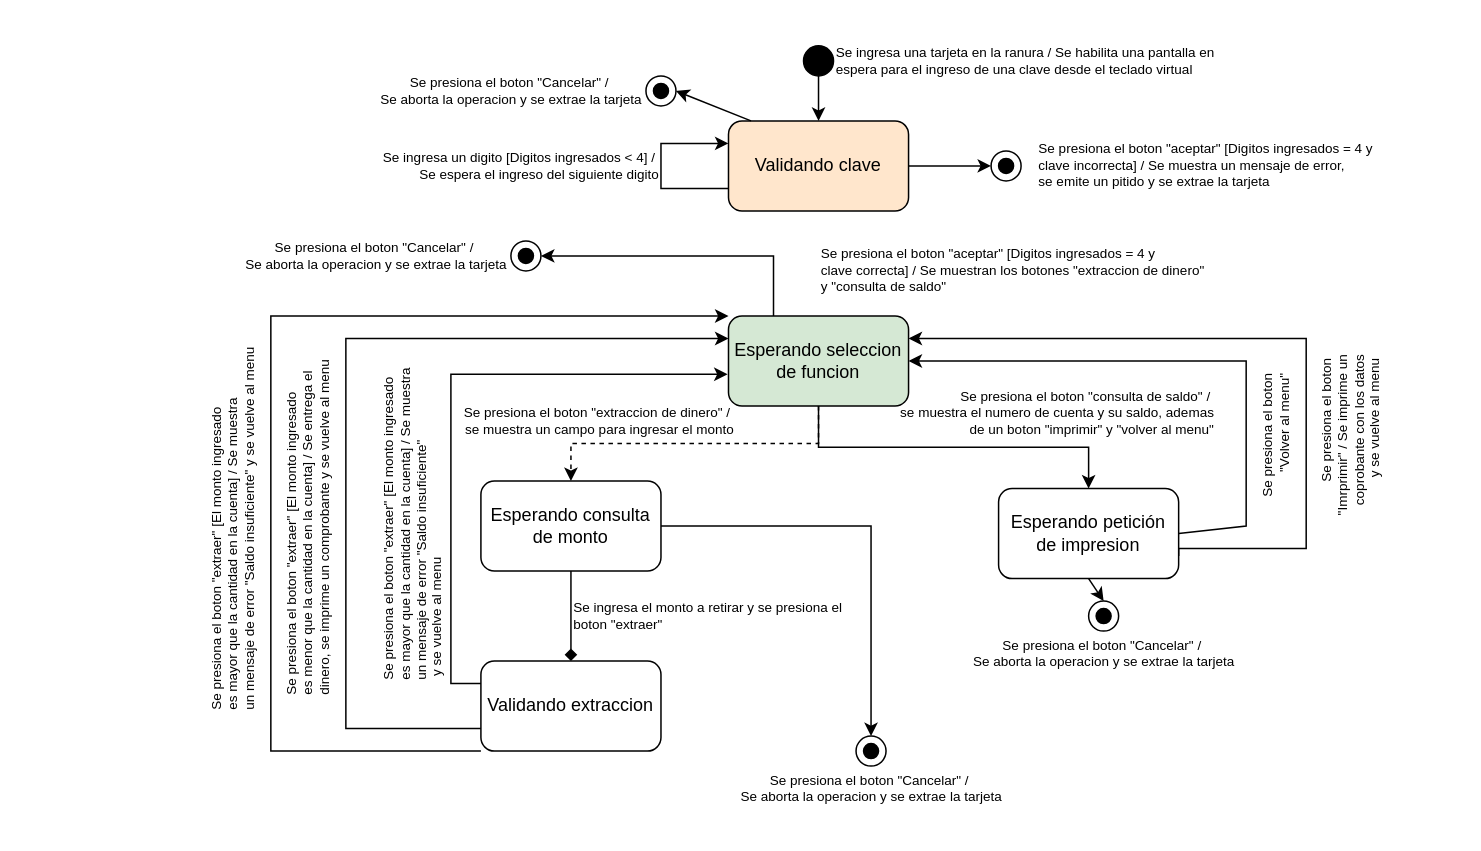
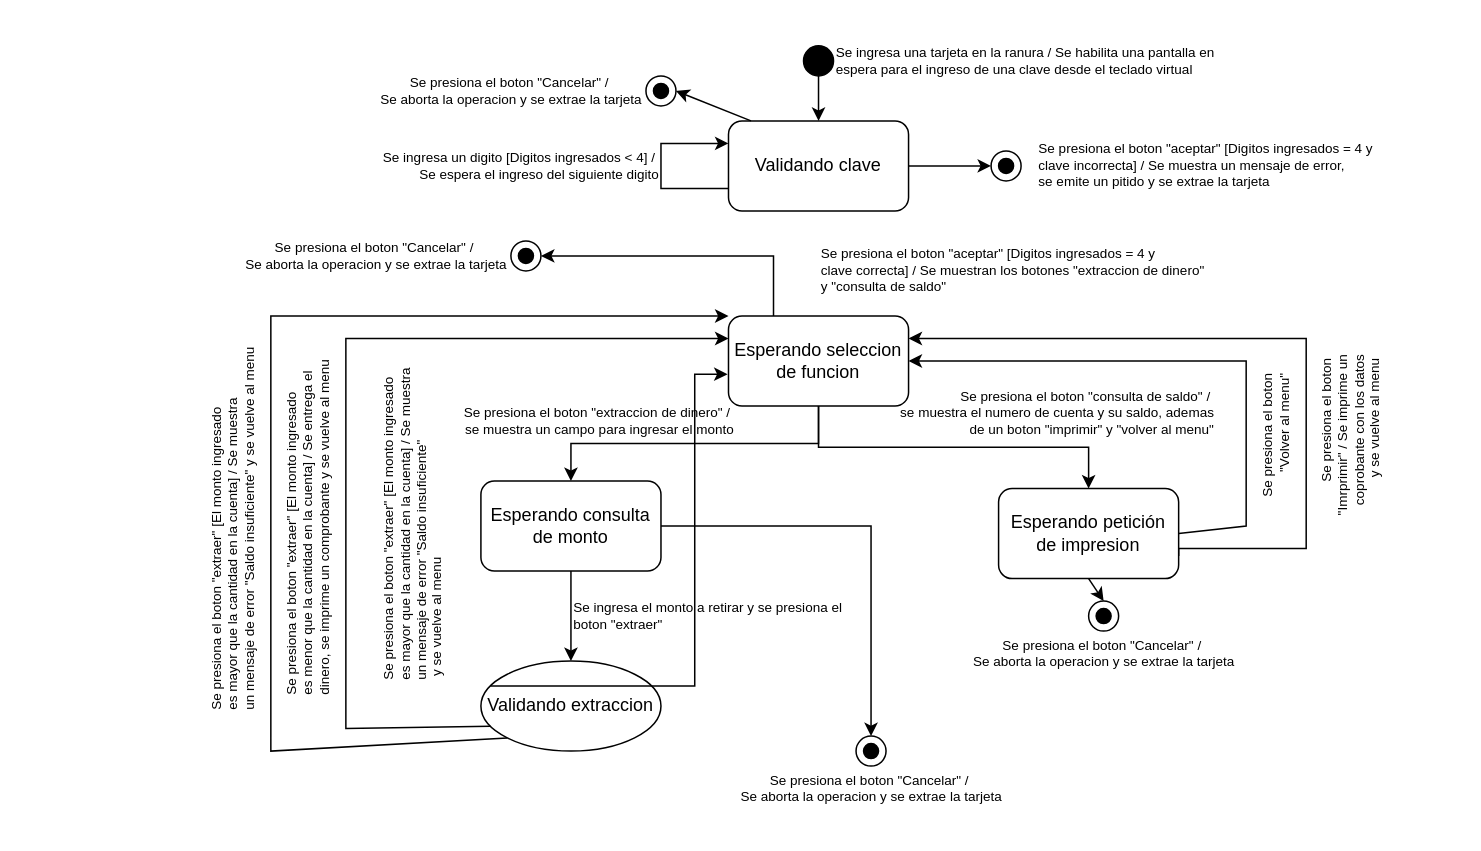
- <mxCell id="3" value="Validando clave" style="rounded=1;whiteSpace=wrap;html=1;fillColor=#ffe6cc;" vertex="1" parent="1"><mxGeometry x="485" y="80" width="120" height="60" as="geometry" /></mxCell>
+ <mxCell id="3" value="Validando clave" style="rounded=1;whiteSpace=wrap;html=1;" vertex="1" parent="1"><mxGeometry x="485" y="80" width="120" height="60" as="geometry" /></mxCell>
- <mxCell id="10" value="Esperando seleccion de funcion" style="rounded=1;whiteSpace=wrap;html=1;fillColor=#d5e8d4;" vertex="1" parent="1"><mxGeometry x="485" y="210" width="120" height="60" as="geometry" /></mxCell>
+ <mxCell id="10" value="Esperando seleccion de funcion" style="rounded=1;whiteSpace=wrap;html=1;" vertex="1" parent="1"><mxGeometry x="485" y="210" width="120" height="60" as="geometry" /></mxCell>
- <mxCell id="9" value="" style="edgeStyle=orthogonalEdgeStyle;rounded=0;orthogonalLoop=1;jettySize=auto;html=1;entryX=0.5;entryY=0;entryDx=0;entryDy=0;exitX=0.5;exitY=1;exitDx=0;exitDy=0;dashed=1;" edge="1" parent="1" source="10" target="16"><mxGeometry relative="1" as="geometry"><mxPoint x="545" y="340" as="targetPoint" /></mxGeometry></mxCell>
+ <mxCell id="9" value="" style="edgeStyle=orthogonalEdgeStyle;rounded=0;orthogonalLoop=1;jettySize=auto;html=1;entryX=0.5;entryY=0;entryDx=0;entryDy=0;exitX=0.5;exitY=1;exitDx=0;exitDy=0;" edge="1" parent="1" source="10" target="16"><mxGeometry relative="1" as="geometry"><mxPoint x="545" y="340" as="targetPoint" /></mxGeometry></mxCell>
- <mxCell id="15" value="" style="edgeStyle=orthogonalEdgeStyle;rounded=0;orthogonalLoop=1;jettySize=auto;html=1;endArrow=diamond;" edge="1" parent="1" source="16" target="18"><mxGeometry relative="1" as="geometry" /></mxCell>
+ <mxCell id="15" value="" style="edgeStyle=orthogonalEdgeStyle;rounded=0;orthogonalLoop=1;jettySize=auto;html=1;" edge="1" parent="1" source="16" target="18"><mxGeometry relative="1" as="geometry" /></mxCell>
- <mxCell id="18" value="Validando extraccion" style="rounded=1;whiteSpace=wrap;html=1;" vertex="1" parent="1"><mxGeometry x="320" y="440" width="120" height="60" as="geometry" /></mxCell>
+ <mxCell id="18" value="Validando extraccion" style="ellipse;whiteSpace=wrap;html=1;" vertex="1" parent="1"><mxGeometry x="320" y="440" width="120" height="60" as="geometry" /></mxCell>
